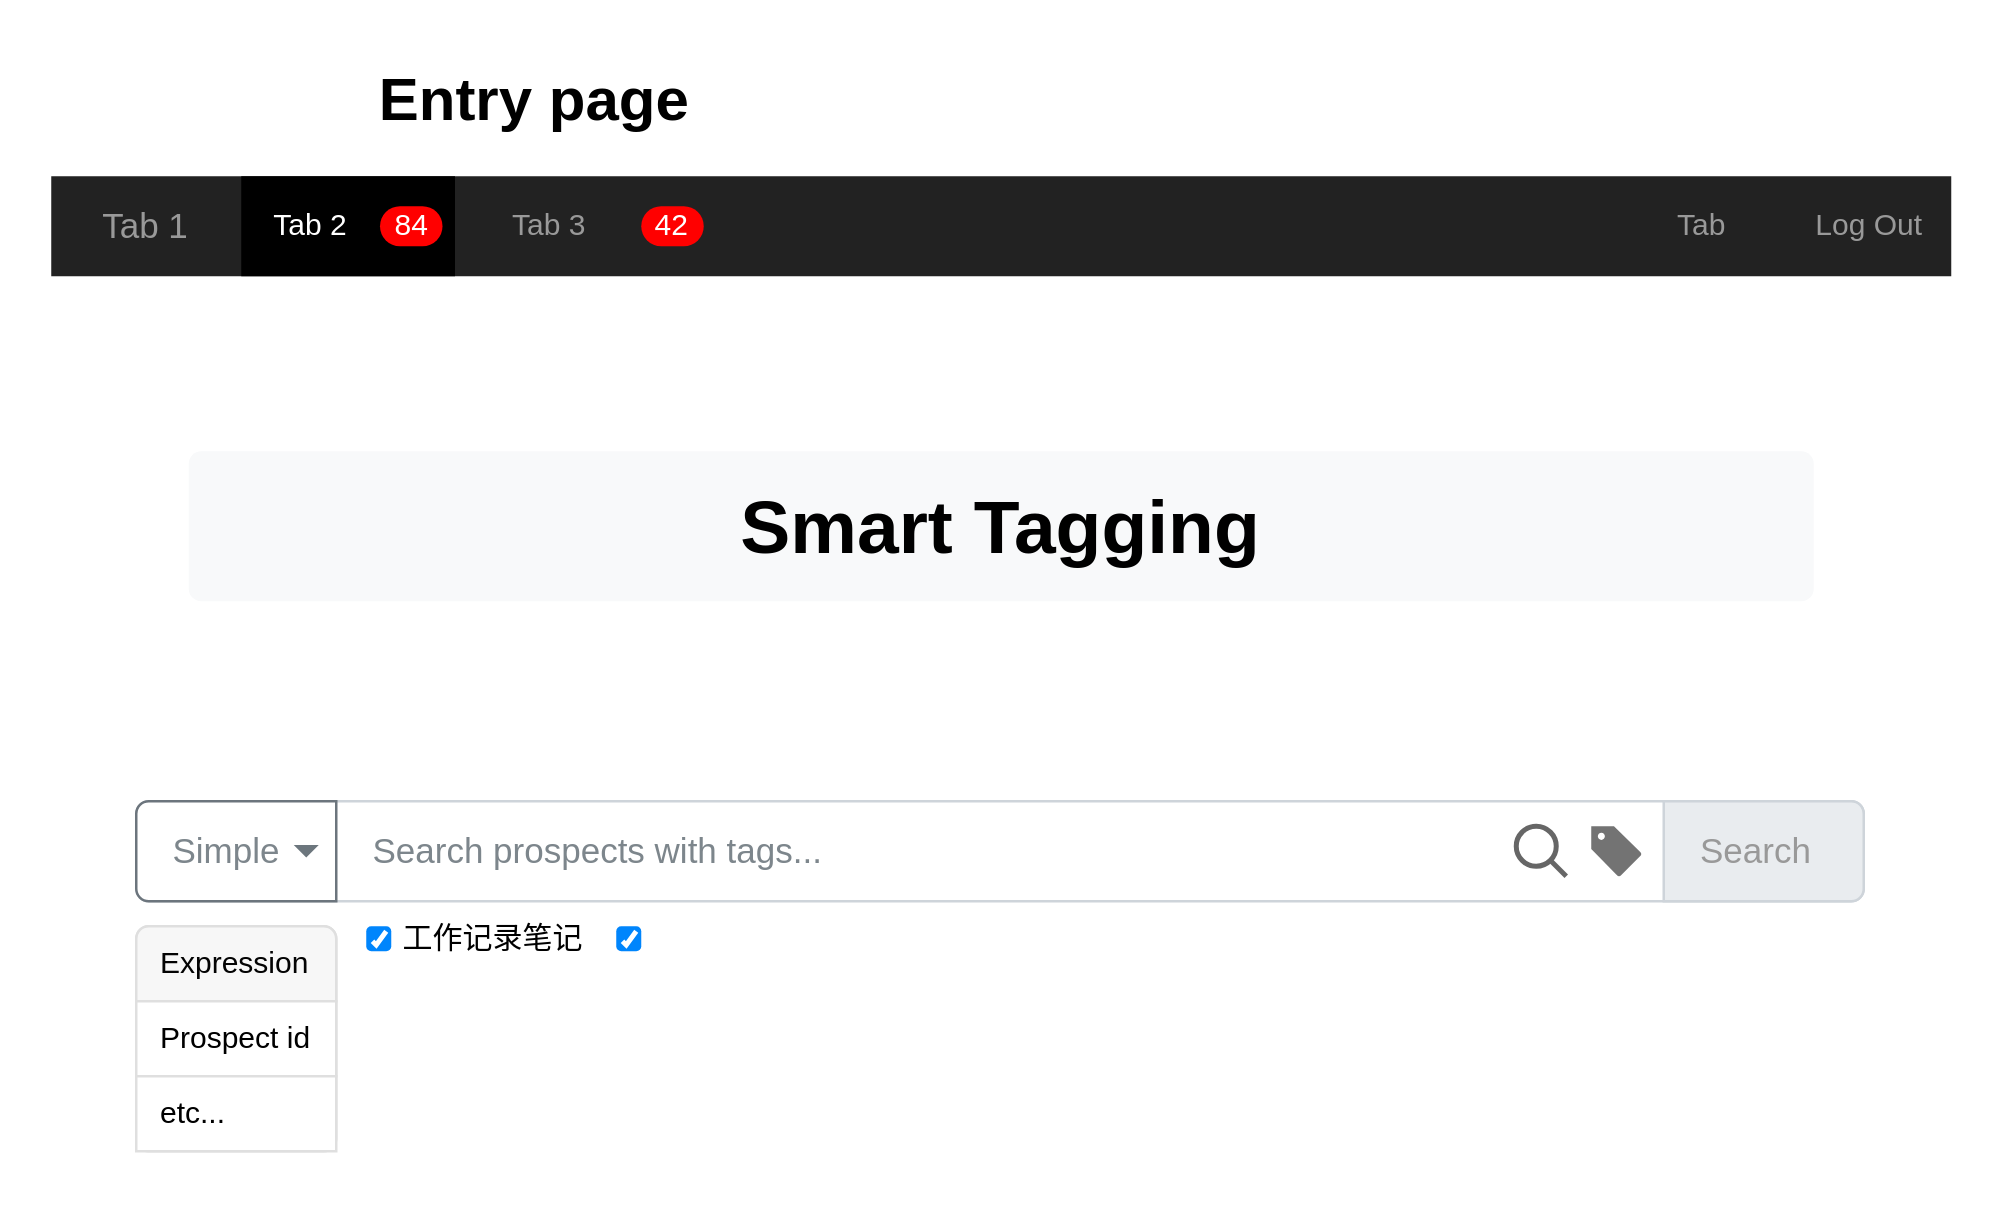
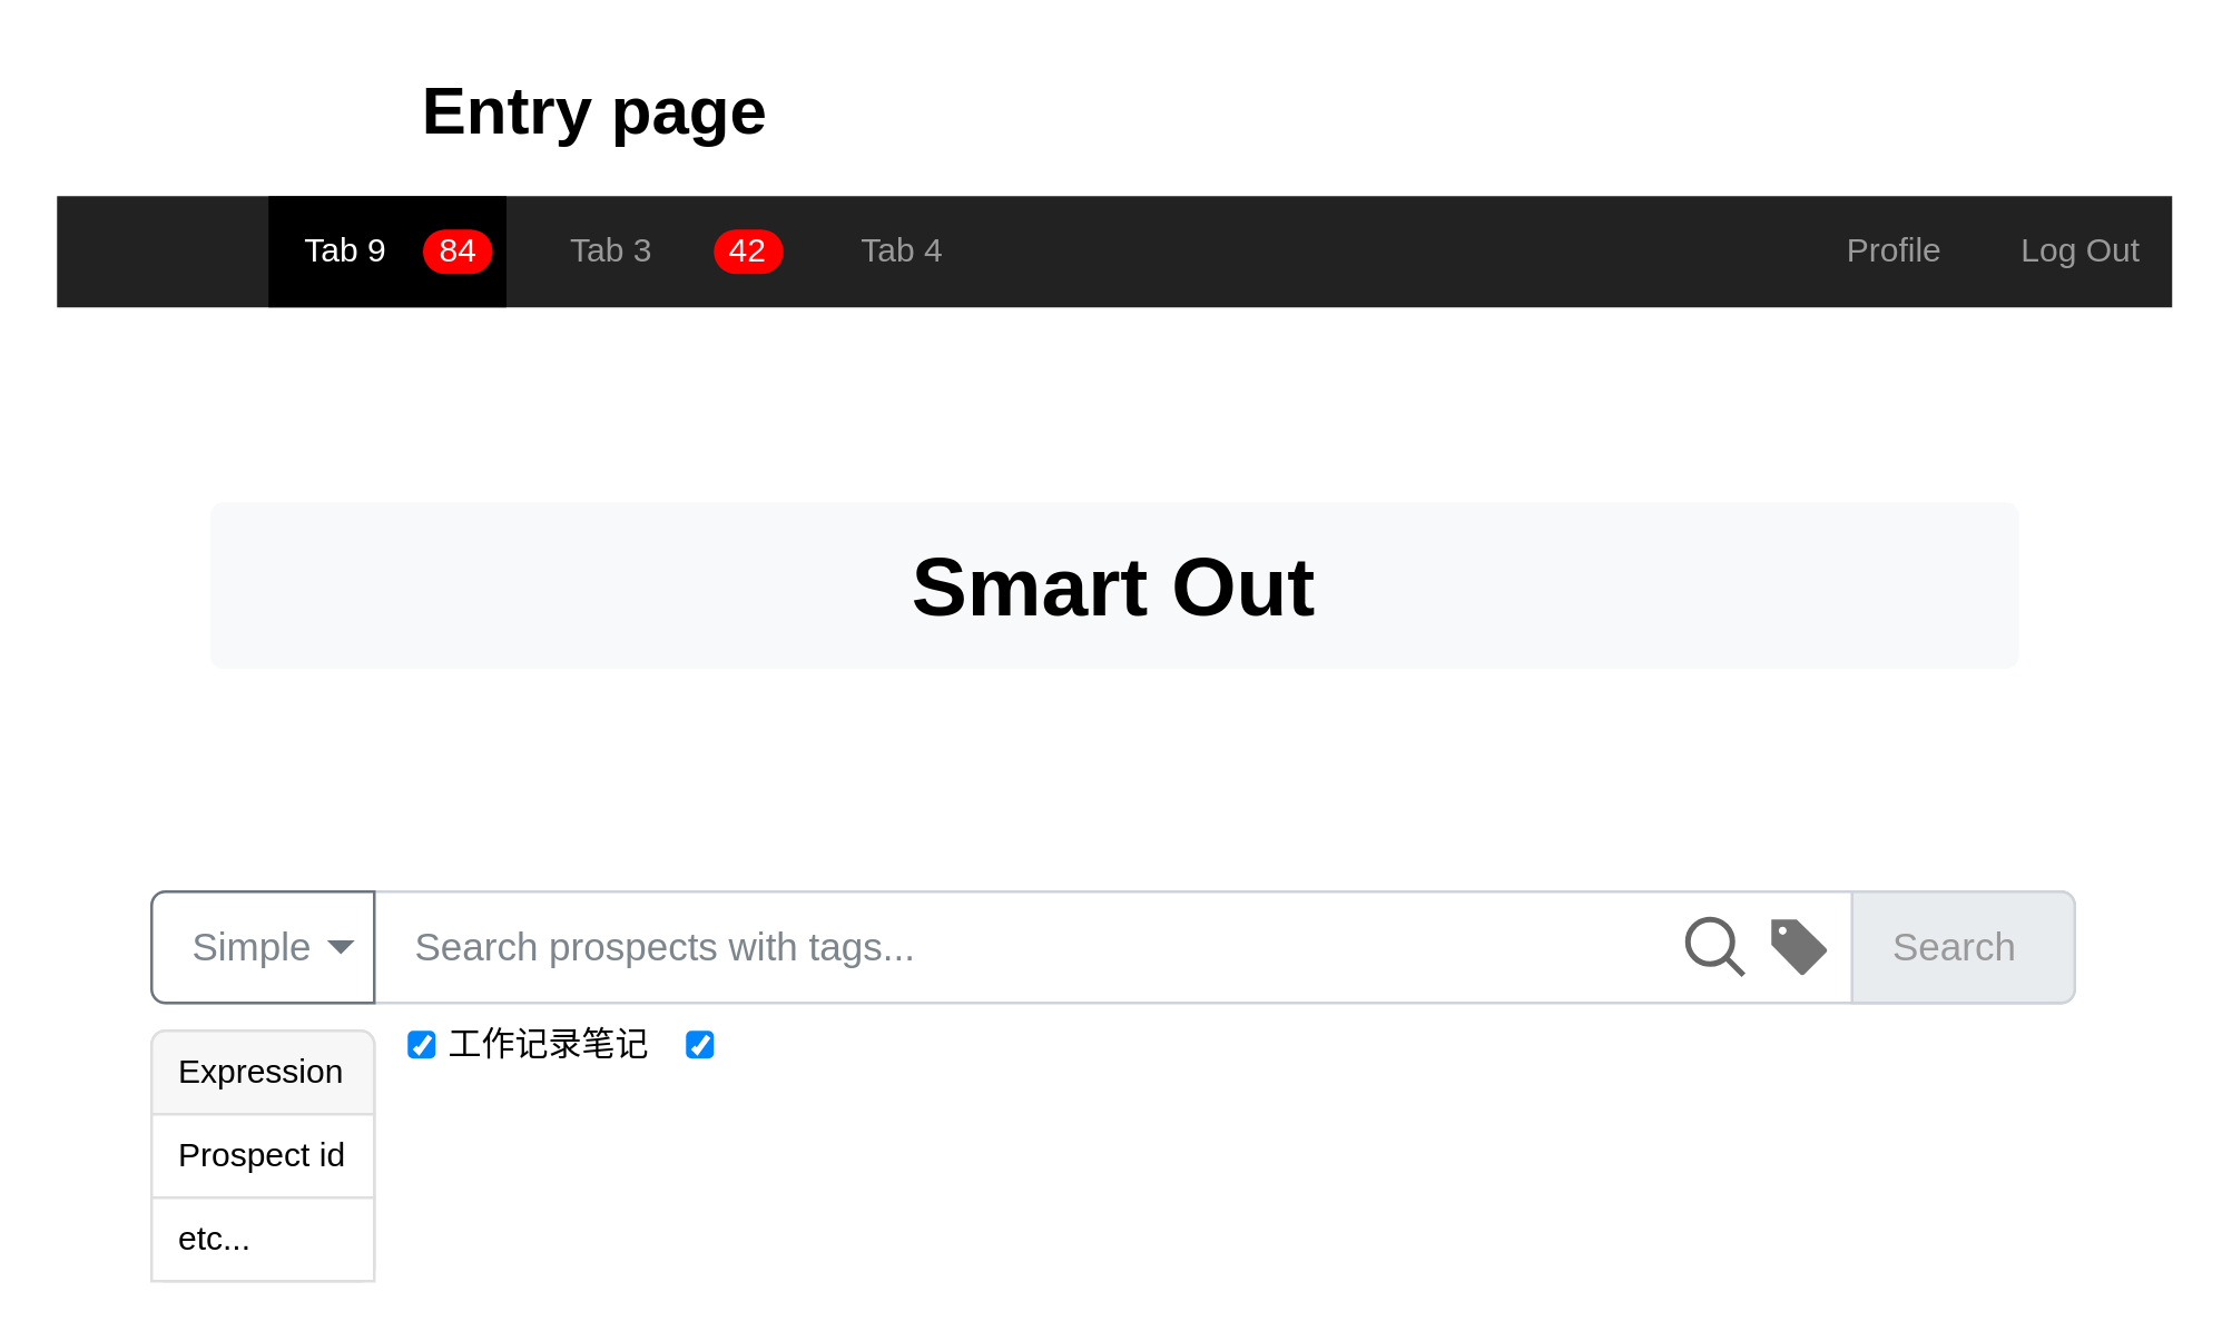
- <mxCell id="3" value="Tab 1" style="html=1;shadow=0;dashed=0;fillColor=none;strokeColor=none;shape=mxgraph.bootstrap.rect;fontColor=#999999;fontSize=14;whiteSpace=wrap;" parent="2" vertex="1"><mxGeometry width="76" height="40" as="geometry" /></mxCell>
- <mxCell id="4" value="Tab 2" style="html=1;shadow=0;dashed=0;shape=mxgraph.bootstrap.rect;fillColor=#000000;strokeColor=none;fontColor=#ffffff;spacingRight=30;whiteSpace=wrap;" parent="2" vertex="1"><mxGeometry x="76" width="85.5" height="40" as="geometry" /></mxCell>
+ <mxCell id="4" value="Tab 9" style="html=1;shadow=0;dashed=0;shape=mxgraph.bootstrap.rect;fillColor=#000000;strokeColor=none;fontColor=#ffffff;spacingRight=30;whiteSpace=wrap;" parent="2" vertex="1"><mxGeometry x="76" width="85.5" height="40" as="geometry" /></mxCell>
+ <mxCell id="8" value="Tab 4" style="html=1;shadow=0;dashed=0;fillColor=none;strokeColor=none;shape=mxgraph.bootstrap.rect;fontColor=#999999;whiteSpace=wrap;" parent="2" vertex="1"><mxGeometry x="266" width="76" height="40" as="geometry" /></mxCell>
- <mxCell id="9" value="Tab" style="html=1;shadow=0;dashed=0;fillColor=none;strokeColor=none;shape=mxgraph.bootstrap.rect;fontColor=#999999;whiteSpace=wrap;" parent="2" vertex="1"><mxGeometry x="627" width="66.5" height="40" as="geometry" /></mxCell>
+ <mxCell id="9" value="Profile" style="html=1;shadow=0;dashed=0;fillColor=none;strokeColor=none;shape=mxgraph.bootstrap.rect;fontColor=#999999;whiteSpace=wrap;" parent="2" vertex="1"><mxGeometry x="627" width="66.5" height="40" as="geometry" /></mxCell>
- <mxCell id="21" value="&lt;font style=&quot;font-size: 30px;&quot;&gt;Smart Tagging&lt;/font&gt;" style="html=1;shadow=0;dashed=0;shape=mxgraph.bootstrap.rrect;rSize=5;strokeColor=none;strokeWidth=1;fillColor=#F8F9FA;fontColor=#000000;whiteSpace=wrap;align=center;verticalAlign=middle;spacingLeft=0;fontStyle=1;fontSize=14;spacing=5;" parent="1" vertex="1"><mxGeometry x="75" y="180" width="650" height="60" as="geometry" /></mxCell>
+ <mxCell id="21" value="&lt;font style=&quot;font-size: 30px;&quot;&gt;Smart Out&lt;/font&gt;" style="html=1;shadow=0;dashed=0;shape=mxgraph.bootstrap.rrect;rSize=5;strokeColor=none;strokeWidth=1;fillColor=#F8F9FA;fontColor=#000000;whiteSpace=wrap;align=center;verticalAlign=middle;spacingLeft=0;fontStyle=1;fontSize=14;spacing=5;" parent="1" vertex="1"><mxGeometry x="75" y="180" width="650" height="60" as="geometry" /></mxCell>
